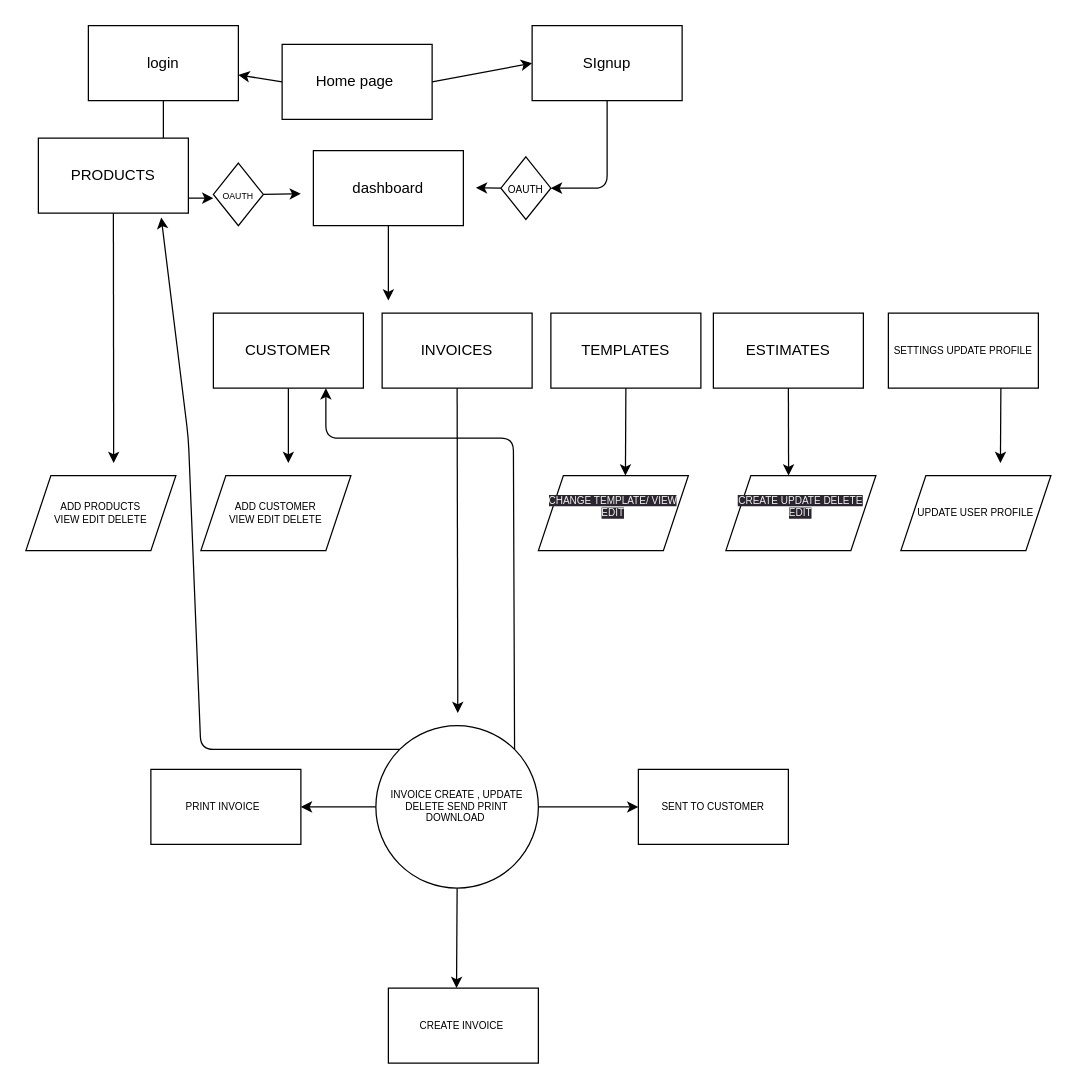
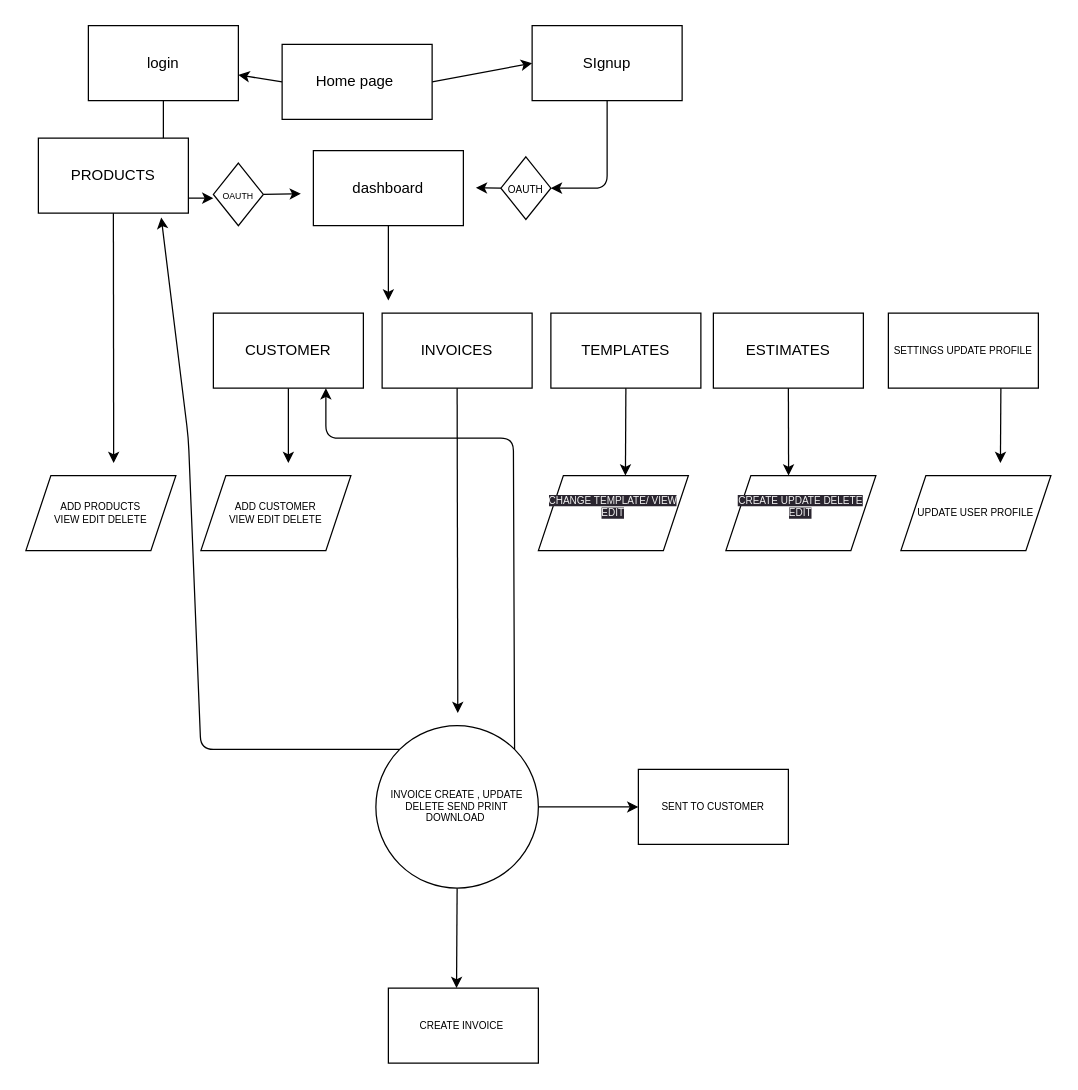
- <mxCell id="38" value="PRINT INVOICE&amp;nbsp;&amp;nbsp;" style="rounded=0;whiteSpace=wrap;html=1;fontSize=8;" vertex="1" parent="1"><mxGeometry x="120" y="614.999" width="120" height="60" as="geometry" /></mxCell>
- <mxCell id="30" style="edgeStyle=none;html=1;exitX=0;exitY=0.5;exitDx=0;exitDy=0;fontSize=8;" edge="1" parent="1" source="33" target="38"><mxGeometry relative="1" as="geometry"><mxPoint x="230" y="645.059" as="targetPoint" /></mxGeometry></mxCell>
